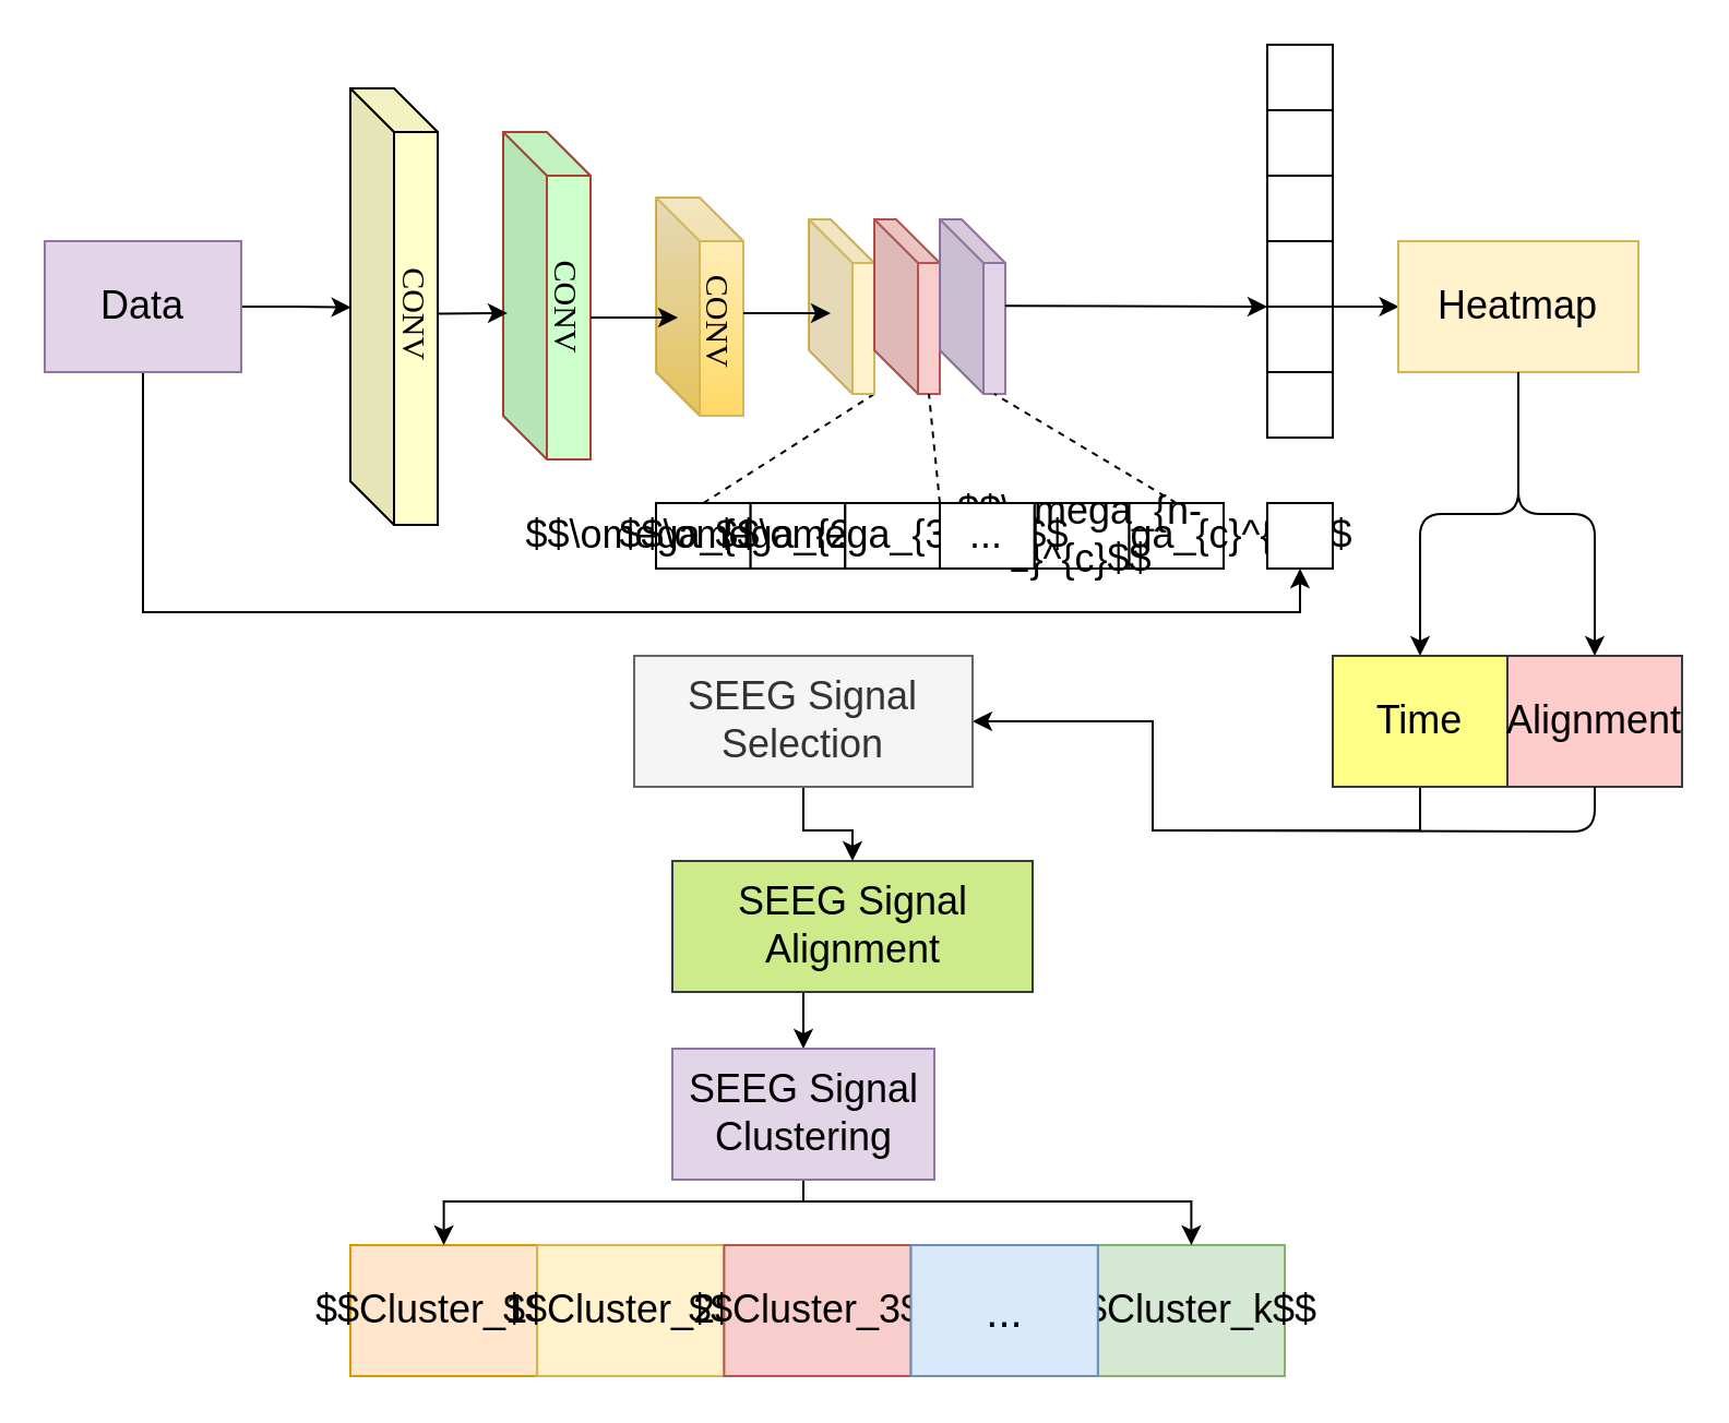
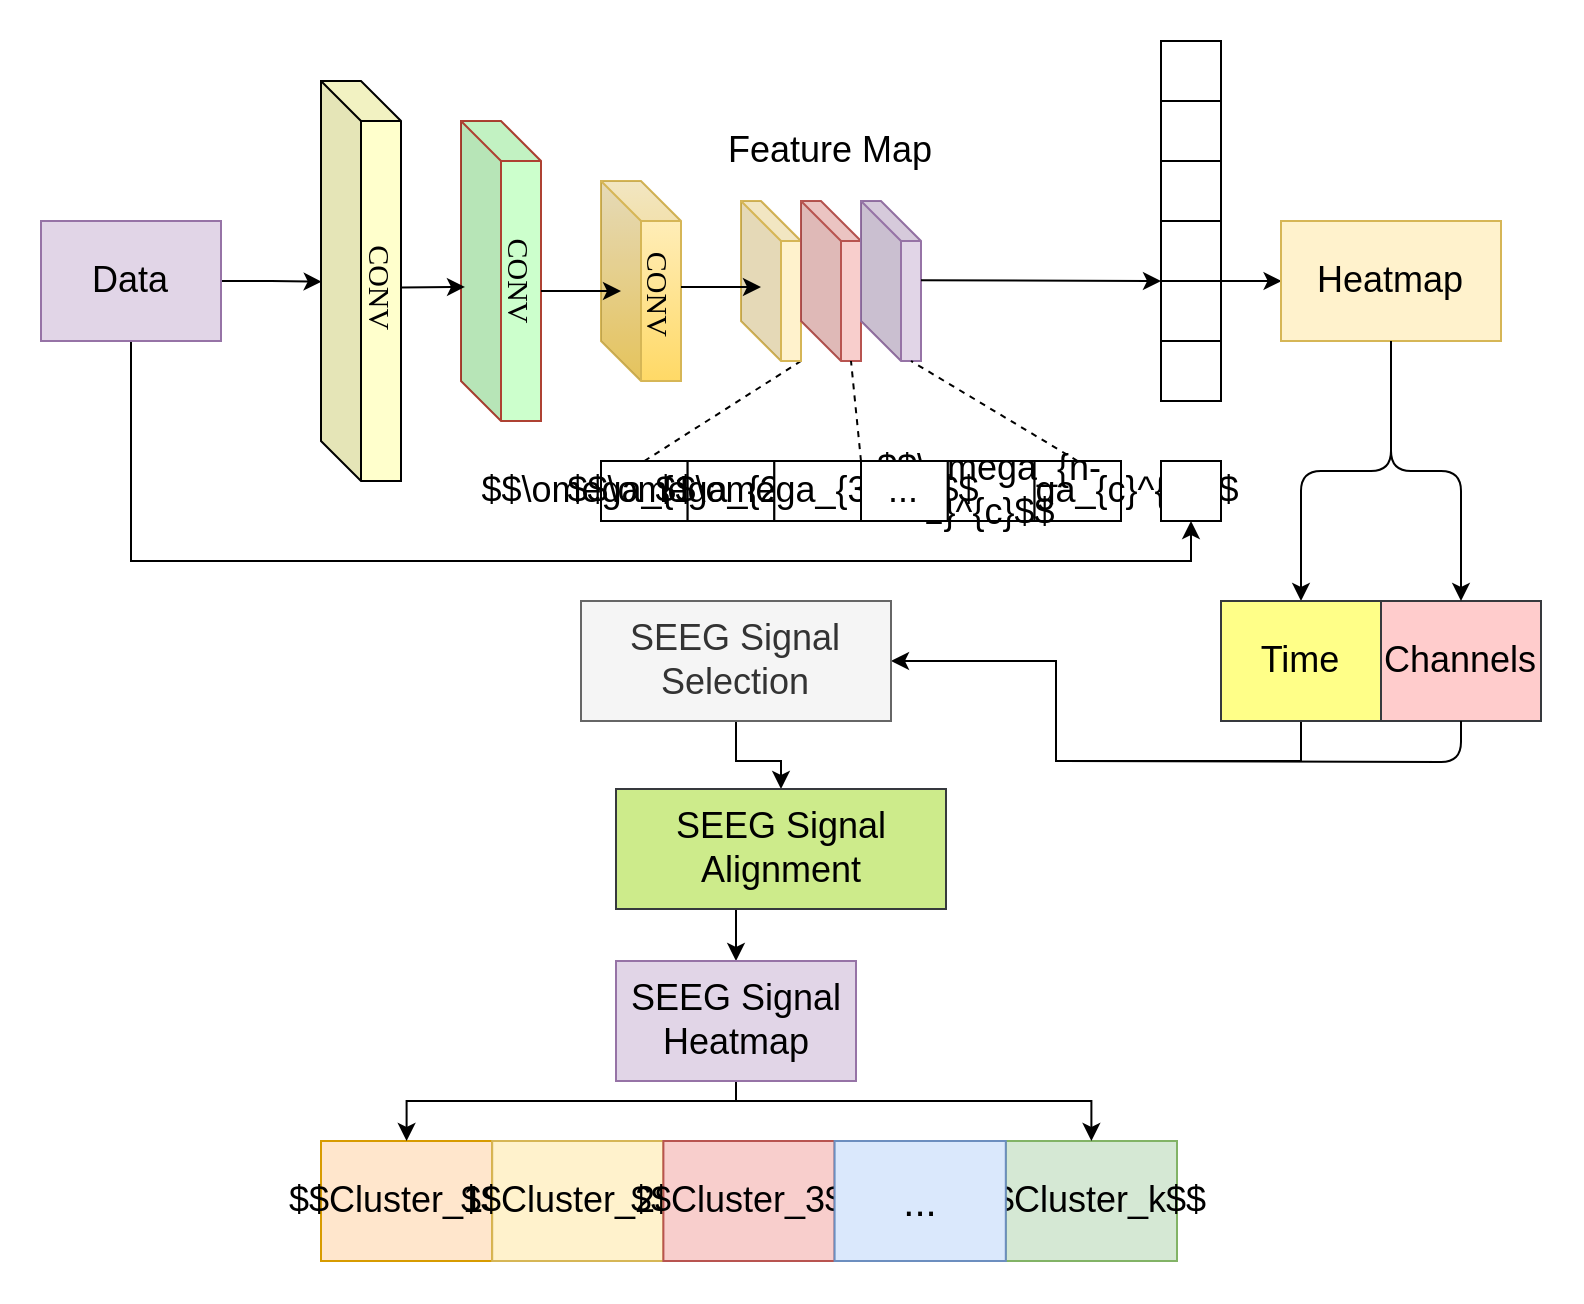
+ <mxCell id="53" value="&lt;font style=&quot;font-size: 18px&quot;&gt;Feature Map&lt;/font&gt;" style="rounded=0;whiteSpace=wrap;html=1;fillColor=#FFFFFF;gradientColor=none;strokeColor=none;" parent="1" vertex="1"><mxGeometry x="355" y="60" width="120" height="30" as="geometry" /></mxCell>
- <mxCell id="48" value="&lt;font style=&quot;font-size: 18px&quot;&gt;Alignment&lt;/font&gt;" style="rounded=0;whiteSpace=wrap;html=1;fillColor=#ffcccc;strokeColor=#36393d;" parent="1" vertex="1"><mxGeometry x="690" y="300" width="80" height="60" as="geometry" /></mxCell>
+ <mxCell id="48" value="&lt;font style=&quot;font-size: 18px&quot;&gt;Channels&lt;/font&gt;" style="rounded=0;whiteSpace=wrap;html=1;fillColor=#ffcccc;strokeColor=#36393d;" parent="1" vertex="1"><mxGeometry x="690" y="300" width="80" height="60" as="geometry" /></mxCell>
- <mxCell id="64" value="&lt;font style=&quot;font-size: 18px&quot;&gt;SEEG Signal Clustering&lt;/font&gt;" style="rounded=0;whiteSpace=wrap;html=1;fillColor=#e1d5e7;strokeColor=#9673a6;" vertex="1" parent="1"><mxGeometry x="307.5" y="480" width="120" height="60" as="geometry" /></mxCell>
+ <mxCell id="64" value="&lt;font style=&quot;font-size: 18px&quot;&gt;SEEG Signal Heatmap&lt;/font&gt;" style="rounded=0;whiteSpace=wrap;html=1;fillColor=#e1d5e7;strokeColor=#9673a6;" vertex="1" parent="1"><mxGeometry x="307.5" y="480" width="120" height="60" as="geometry" /></mxCell>
